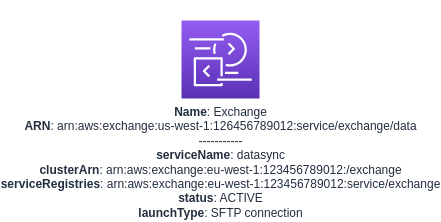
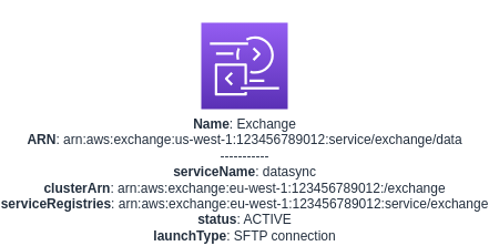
- <mxCell id="2" value="&lt;b&gt;Name&lt;/b&gt;: Exchange&lt;BR&gt;&lt;b&gt;ARN&lt;/b&gt;: arn:aws:exchange:us-west-1:126456789012:service/exchange/data&lt;BR&gt;-----------&lt;BR&gt;&lt;b&gt;serviceName&lt;/b&gt;: datasync&lt;BR&gt;&lt;b&gt;clusterArn&lt;/b&gt;: arn:aws:exchange:eu-west-1:123456789012:/exchange&lt;BR&gt;&lt;b&gt;serviceRegistries&lt;/b&gt;: arn:aws:exchange:eu-west-1:123456789012:service/exchange&lt;BR&gt;&lt;b&gt;status&lt;/b&gt;: ACTIVE&lt;BR&gt;&lt;b&gt;launchType&lt;/b&gt;: SFTP connection" style="sketch=0;outlineConnect=0;fontColor=#232F3E;gradientColor=#945DF2;gradientDirection=north;fillColor=#5A30B5;strokeColor=#ffffff;dashed=0;verticalLabelPosition=bottom;verticalAlign=top;align=center;html=1;fontSize=12;fontStyle=0;aspect=fixed;shape=mxgraph.aws4.resourceIcon;resIcon=mxgraph.aws4.data_exchange;" parent="1" vertex="1"><mxGeometry width="78" height="78" as="geometry" x="20" y="20" /></mxCell>
+ <mxCell id="2" value="&lt;b&gt;Name&lt;/b&gt;: Exchange&lt;BR&gt;&lt;b&gt;ARN&lt;/b&gt;: arn:aws:exchange:us-west-1:123456789012:service/exchange/data&lt;BR&gt;-----------&lt;BR&gt;&lt;b&gt;serviceName&lt;/b&gt;: datasync&lt;BR&gt;&lt;b&gt;clusterArn&lt;/b&gt;: arn:aws:exchange:eu-west-1:123456789012:/exchange&lt;BR&gt;&lt;b&gt;serviceRegistries&lt;/b&gt;: arn:aws:exchange:eu-west-1:123456789012:service/exchange&lt;BR&gt;&lt;b&gt;status&lt;/b&gt;: ACTIVE&lt;BR&gt;&lt;b&gt;launchType&lt;/b&gt;: SFTP connection" style="sketch=0;outlineConnect=0;fontColor=#232F3E;gradientColor=#945DF2;gradientDirection=north;fillColor=#5A30B5;strokeColor=#ffffff;dashed=0;verticalLabelPosition=bottom;verticalAlign=top;align=center;html=1;fontSize=12;fontStyle=0;aspect=fixed;shape=mxgraph.aws4.resourceIcon;resIcon=mxgraph.aws4.data_exchange;" parent="1" vertex="1"><mxGeometry width="78" height="78" as="geometry" x="20" y="20" /></mxCell>
